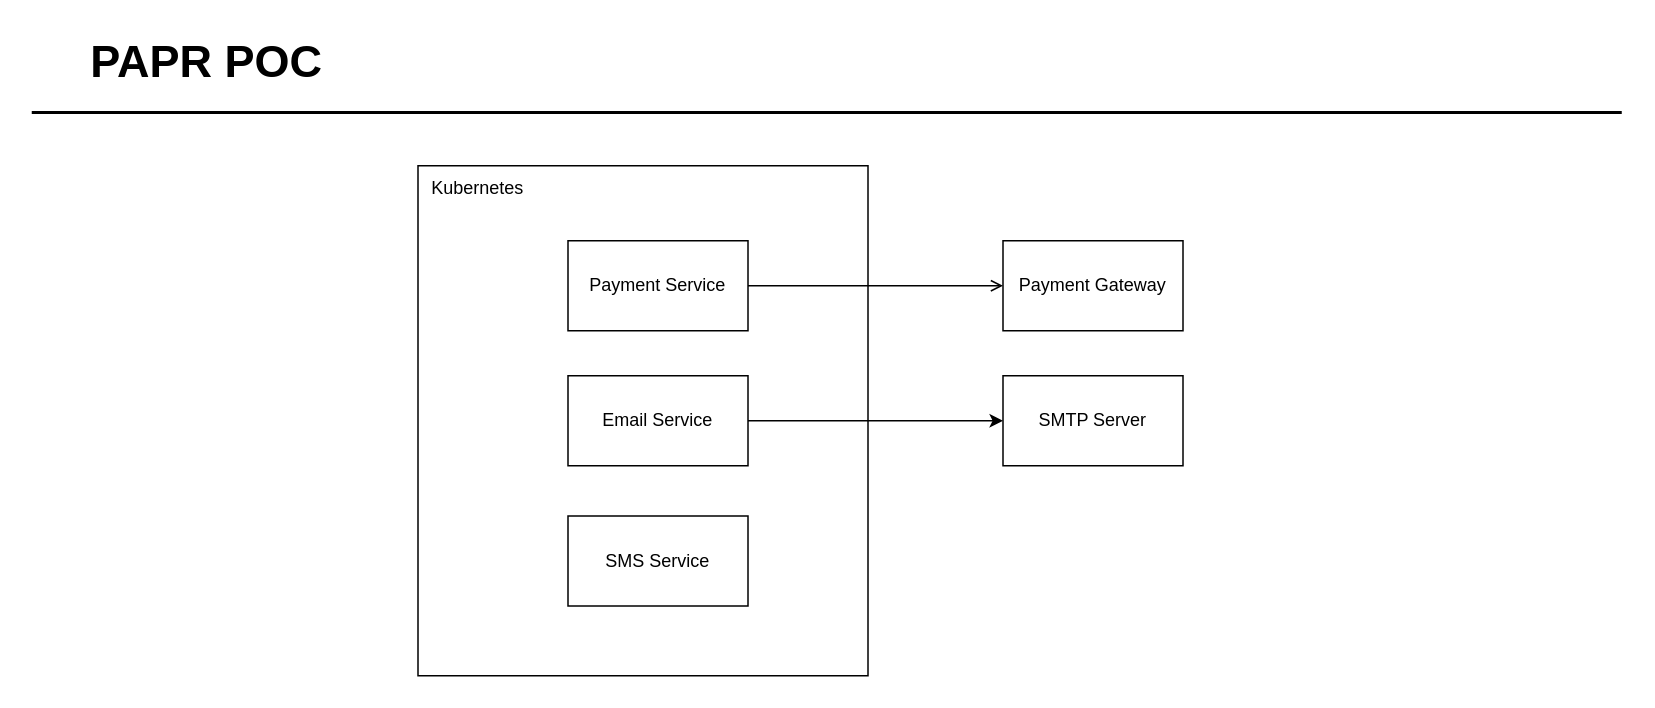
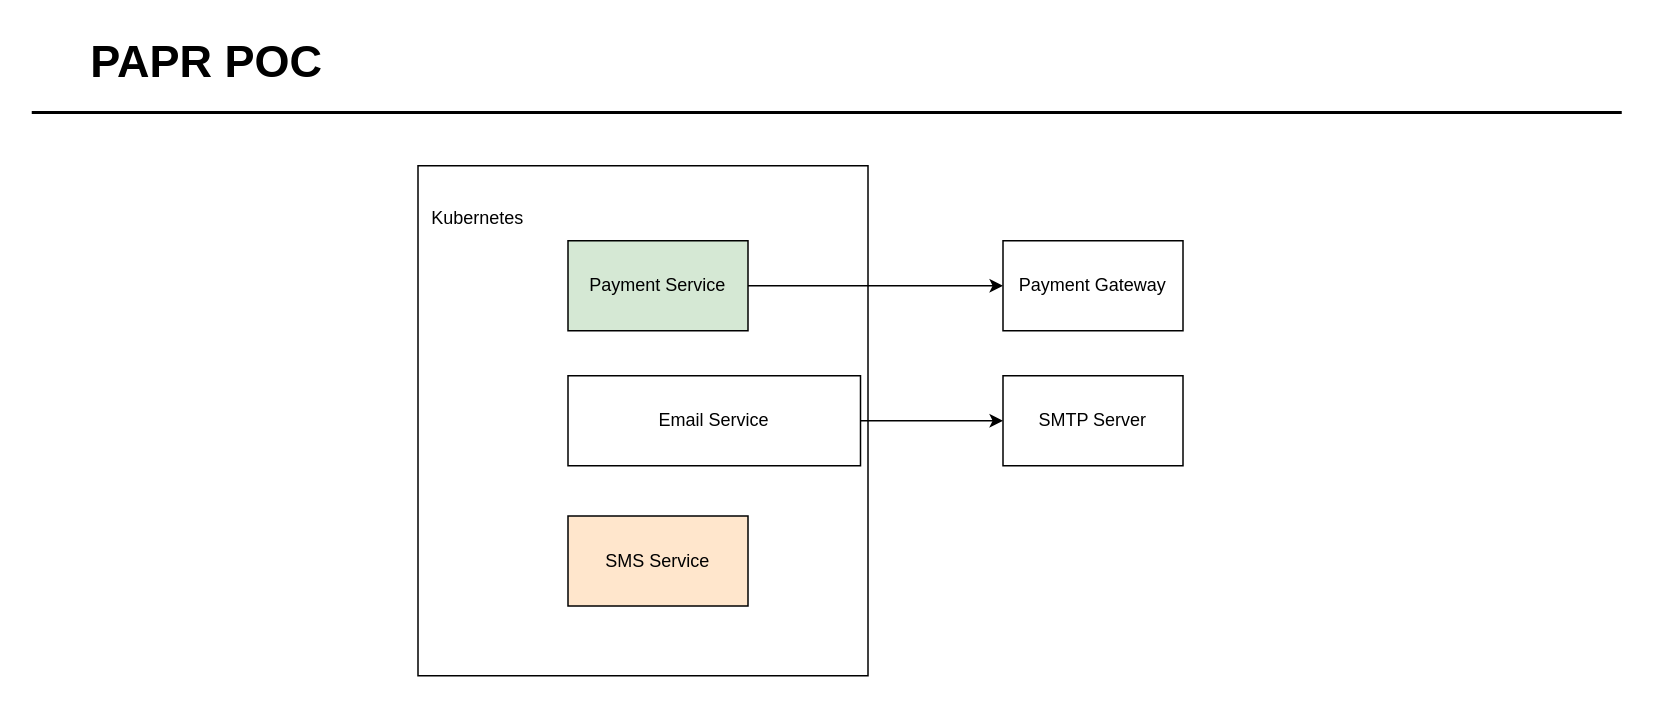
- <mxCell id="5" value="Kubernetes" style="text;html=1;align=center;verticalAlign=middle;whiteSpace=wrap;rounded=0;" vertex="1" parent="1"><mxGeometry x="288" y="110" width="60" height="30" as="geometry" /></mxCell>
+ <mxCell id="5" value="Kubernetes" style="text;html=1;align=center;verticalAlign=middle;whiteSpace=wrap;rounded=0;" vertex="1" parent="1"><mxGeometry x="288" y="130" width="60" height="30" as="geometry" /></mxCell>
- <mxCell id="9" value="Payment Service" style="rounded=0;whiteSpace=wrap;html=1;" vertex="1" parent="1"><mxGeometry x="378" y="160" width="120" height="60" as="geometry" /></mxCell>
+ <mxCell id="9" value="Payment Service" style="rounded=0;whiteSpace=wrap;html=1;fillColor=#d5e8d4;" vertex="1" parent="1"><mxGeometry x="378" y="160" width="120" height="60" as="geometry" /></mxCell>
- <mxCell id="8" style="edgeStyle=orthogonalEdgeStyle;rounded=0;orthogonalLoop=1;jettySize=auto;html=1;exitX=1;exitY=0.5;exitDx=0;exitDy=0;entryX=0;entryY=0.5;entryDx=0;entryDy=0;endArrow=open;" edge="1" parent="1" source="9" target="11"><mxGeometry relative="1" as="geometry" /></mxCell>
+ <mxCell id="8" style="edgeStyle=orthogonalEdgeStyle;rounded=0;orthogonalLoop=1;jettySize=auto;html=1;exitX=1;exitY=0.5;exitDx=0;exitDy=0;entryX=0;entryY=0.5;entryDx=0;entryDy=0;" edge="1" parent="1" source="9" target="11"><mxGeometry relative="1" as="geometry" /></mxCell>
- <mxCell id="7" value="Email Service" style="rounded=0;whiteSpace=wrap;html=1;" vertex="1" parent="1"><mxGeometry x="378" y="250" width="120" height="60" as="geometry" /></mxCell>
+ <mxCell id="7" value="Email Service" style="rounded=0;whiteSpace=wrap;html=1;" vertex="1" parent="1"><mxGeometry x="378" y="250" width="195" height="60" as="geometry" /></mxCell>
- <mxCell id="10" value="SMS Service" style="rounded=0;whiteSpace=wrap;html=1;" vertex="1" parent="1"><mxGeometry x="378" y="343.5" width="120" height="60" as="geometry" /></mxCell>
+ <mxCell id="10" value="SMS Service" style="rounded=0;whiteSpace=wrap;html=1;fillColor=#ffe6cc;" vertex="1" parent="1"><mxGeometry x="378" y="343.5" width="120" height="60" as="geometry" /></mxCell>
